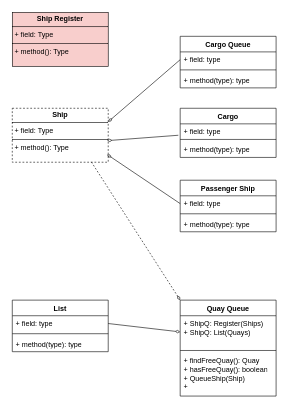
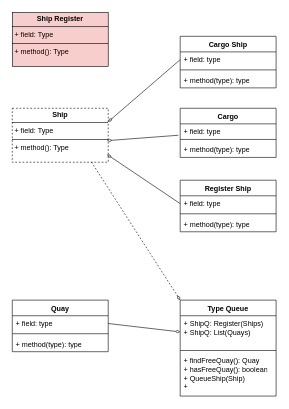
- <mxCell id="8" value="Cargo Queue" style="swimlane;fontStyle=1;align=center;verticalAlign=top;childLayout=stackLayout;horizontal=1;startSize=26;horizontalStack=0;resizeParent=1;resizeParentMax=0;resizeLast=0;collapsible=1;marginBottom=0;whiteSpace=wrap;html=1;" vertex="1" parent="1"><mxGeometry x="300" y="60" width="160" height="86" as="geometry" /></mxCell>
+ <mxCell id="8" value="Cargo Ship" style="swimlane;fontStyle=1;align=center;verticalAlign=top;childLayout=stackLayout;horizontal=1;startSize=26;horizontalStack=0;resizeParent=1;resizeParentMax=0;resizeLast=0;collapsible=1;marginBottom=0;whiteSpace=wrap;html=1;" vertex="1" parent="1"><mxGeometry x="300" y="60" width="160" height="86" as="geometry" /></mxCell>
- <mxCell id="12" value="Passenger Ship&lt;div&gt;&lt;br&gt;&lt;/div&gt;" style="swimlane;fontStyle=1;align=center;verticalAlign=top;childLayout=stackLayout;horizontal=1;startSize=26;horizontalStack=0;resizeParent=1;resizeParentMax=0;resizeLast=0;collapsible=1;marginBottom=0;whiteSpace=wrap;html=1;" vertex="1" parent="1"><mxGeometry x="300" y="300" width="160" height="86" as="geometry" /></mxCell>
+ <mxCell id="12" value="Register Ship&lt;div&gt;&lt;br&gt;&lt;/div&gt;" style="swimlane;fontStyle=1;align=center;verticalAlign=top;childLayout=stackLayout;horizontal=1;startSize=26;horizontalStack=0;resizeParent=1;resizeParentMax=0;resizeLast=0;collapsible=1;marginBottom=0;whiteSpace=wrap;html=1;" vertex="1" parent="1"><mxGeometry x="300" y="300" width="160" height="86" as="geometry" /></mxCell>
- <mxCell id="20" value="List" style="swimlane;fontStyle=1;align=center;verticalAlign=top;childLayout=stackLayout;horizontal=1;startSize=26;horizontalStack=0;resizeParent=1;resizeParentMax=0;resizeLast=0;collapsible=1;marginBottom=0;whiteSpace=wrap;html=1;" vertex="1" parent="1"><mxGeometry x="20" y="500" width="160" height="86" as="geometry" /></mxCell>
+ <mxCell id="20" value="Quay" style="swimlane;fontStyle=1;align=center;verticalAlign=top;childLayout=stackLayout;horizontal=1;startSize=26;horizontalStack=0;resizeParent=1;resizeParentMax=0;resizeLast=0;collapsible=1;marginBottom=0;whiteSpace=wrap;html=1;" vertex="1" parent="1"><mxGeometry x="20" y="500" width="160" height="86" as="geometry" /></mxCell>
- <mxCell id="16" value="Quay Queue" style="swimlane;fontStyle=1;align=center;verticalAlign=top;childLayout=stackLayout;horizontal=1;startSize=26;horizontalStack=0;resizeParent=1;resizeParentMax=0;resizeLast=0;collapsible=1;marginBottom=0;whiteSpace=wrap;html=1;" vertex="1" parent="1"><mxGeometry x="300" y="500" width="160" height="160" as="geometry" /></mxCell>
+ <mxCell id="16" value="Type Queue" style="swimlane;fontStyle=1;align=center;verticalAlign=top;childLayout=stackLayout;horizontal=1;startSize=26;horizontalStack=0;resizeParent=1;resizeParentMax=0;resizeLast=0;collapsible=1;marginBottom=0;whiteSpace=wrap;html=1;" vertex="1" parent="1"><mxGeometry x="300" y="500" width="160" height="160" as="geometry" /></mxCell>
